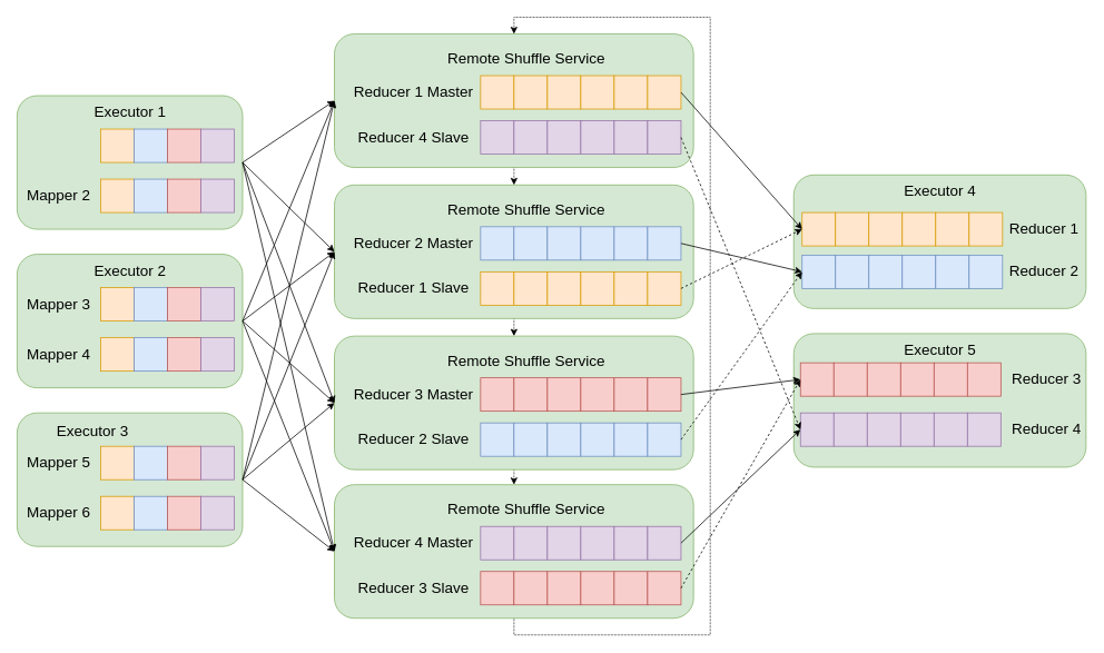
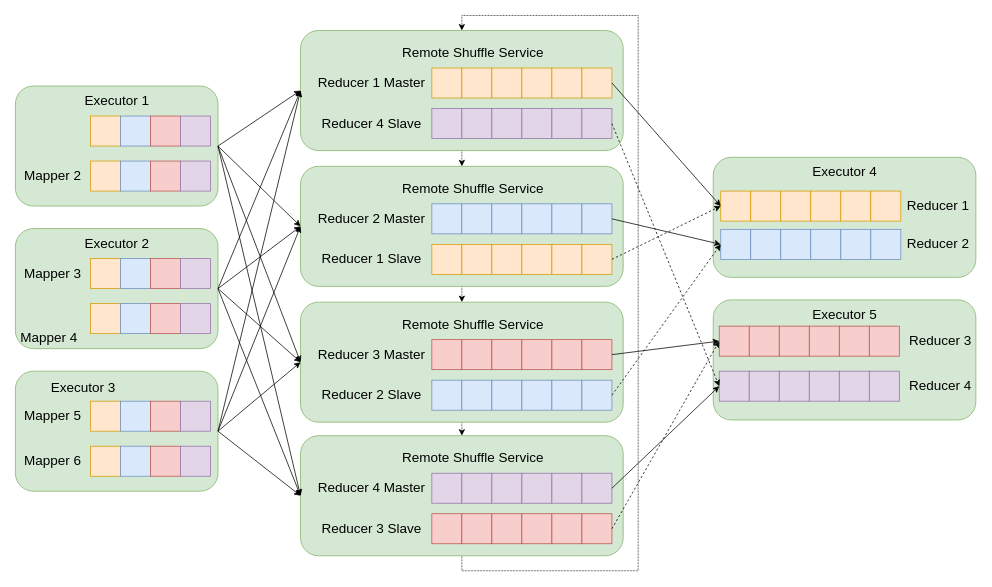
- <mxCell id="8" value="&lt;font style=&quot;font-size: 18px&quot;&gt;Mapper 4&lt;/font&gt;" style="text;html=1;strokeColor=none;fillColor=none;align=center;verticalAlign=middle;whiteSpace=wrap;rounded=0;" vertex="1" parent="1"><mxGeometry x="30" y="414" width="80" height="20" as="geometry" /></mxCell>
+ <mxCell id="8" value="&lt;font style=&quot;font-size: 18px&quot;&gt;Mapper 4&lt;/font&gt;" style="text;html=1;strokeColor=none;fillColor=none;align=center;verticalAlign=middle;whiteSpace=wrap;rounded=0;" vertex="1" parent="1"><mxGeometry x="25" y="439" width="80" height="20" as="geometry" /></mxCell>
